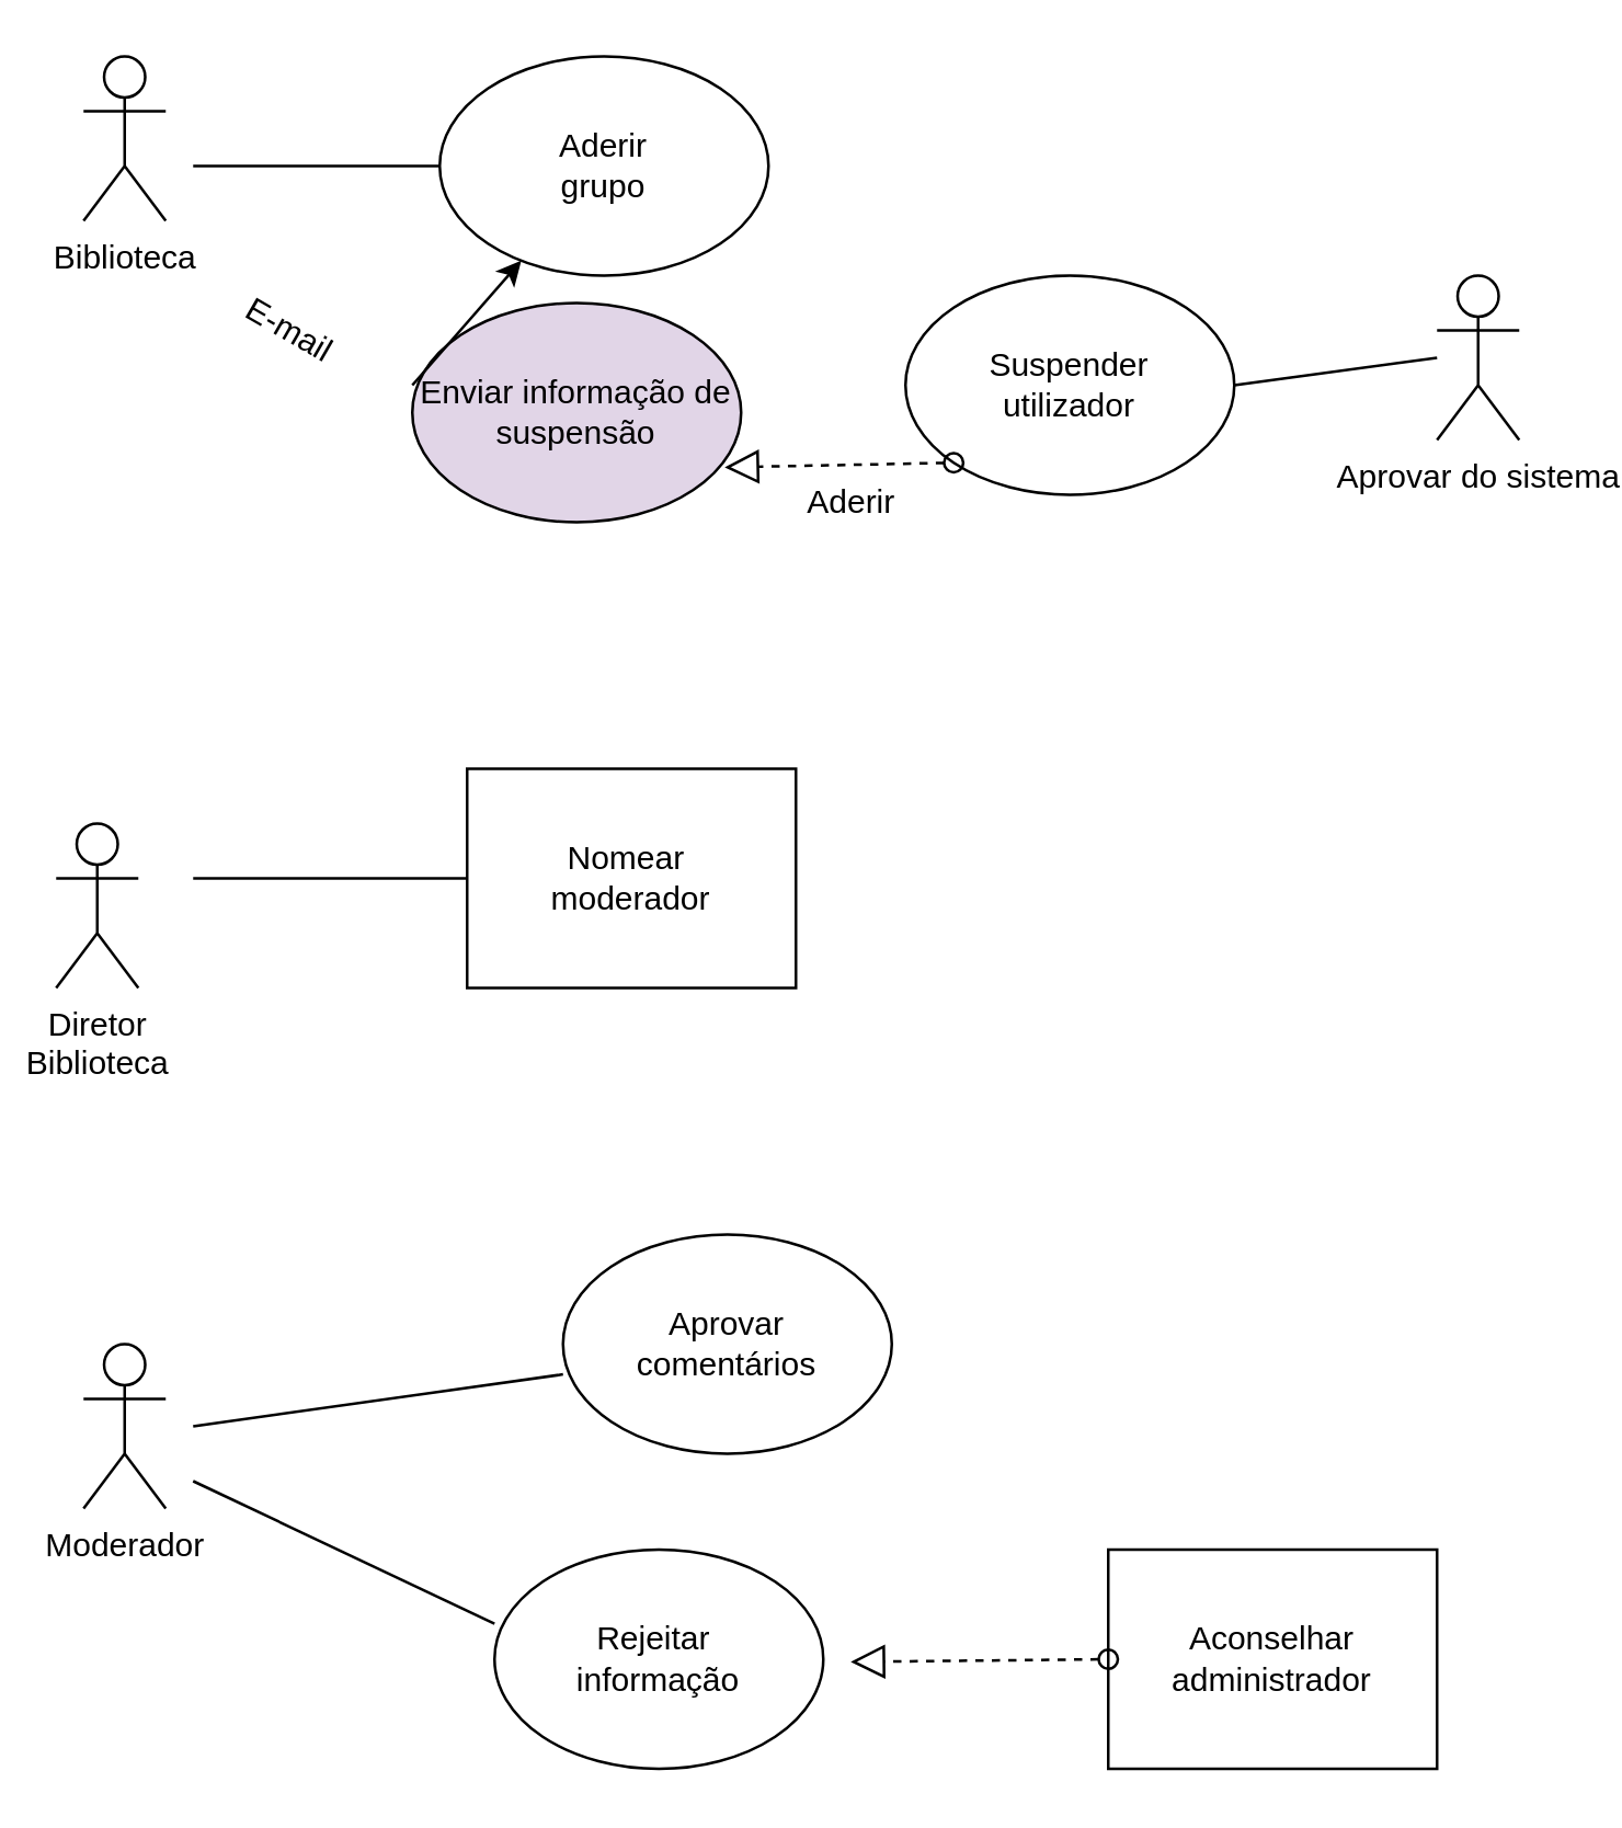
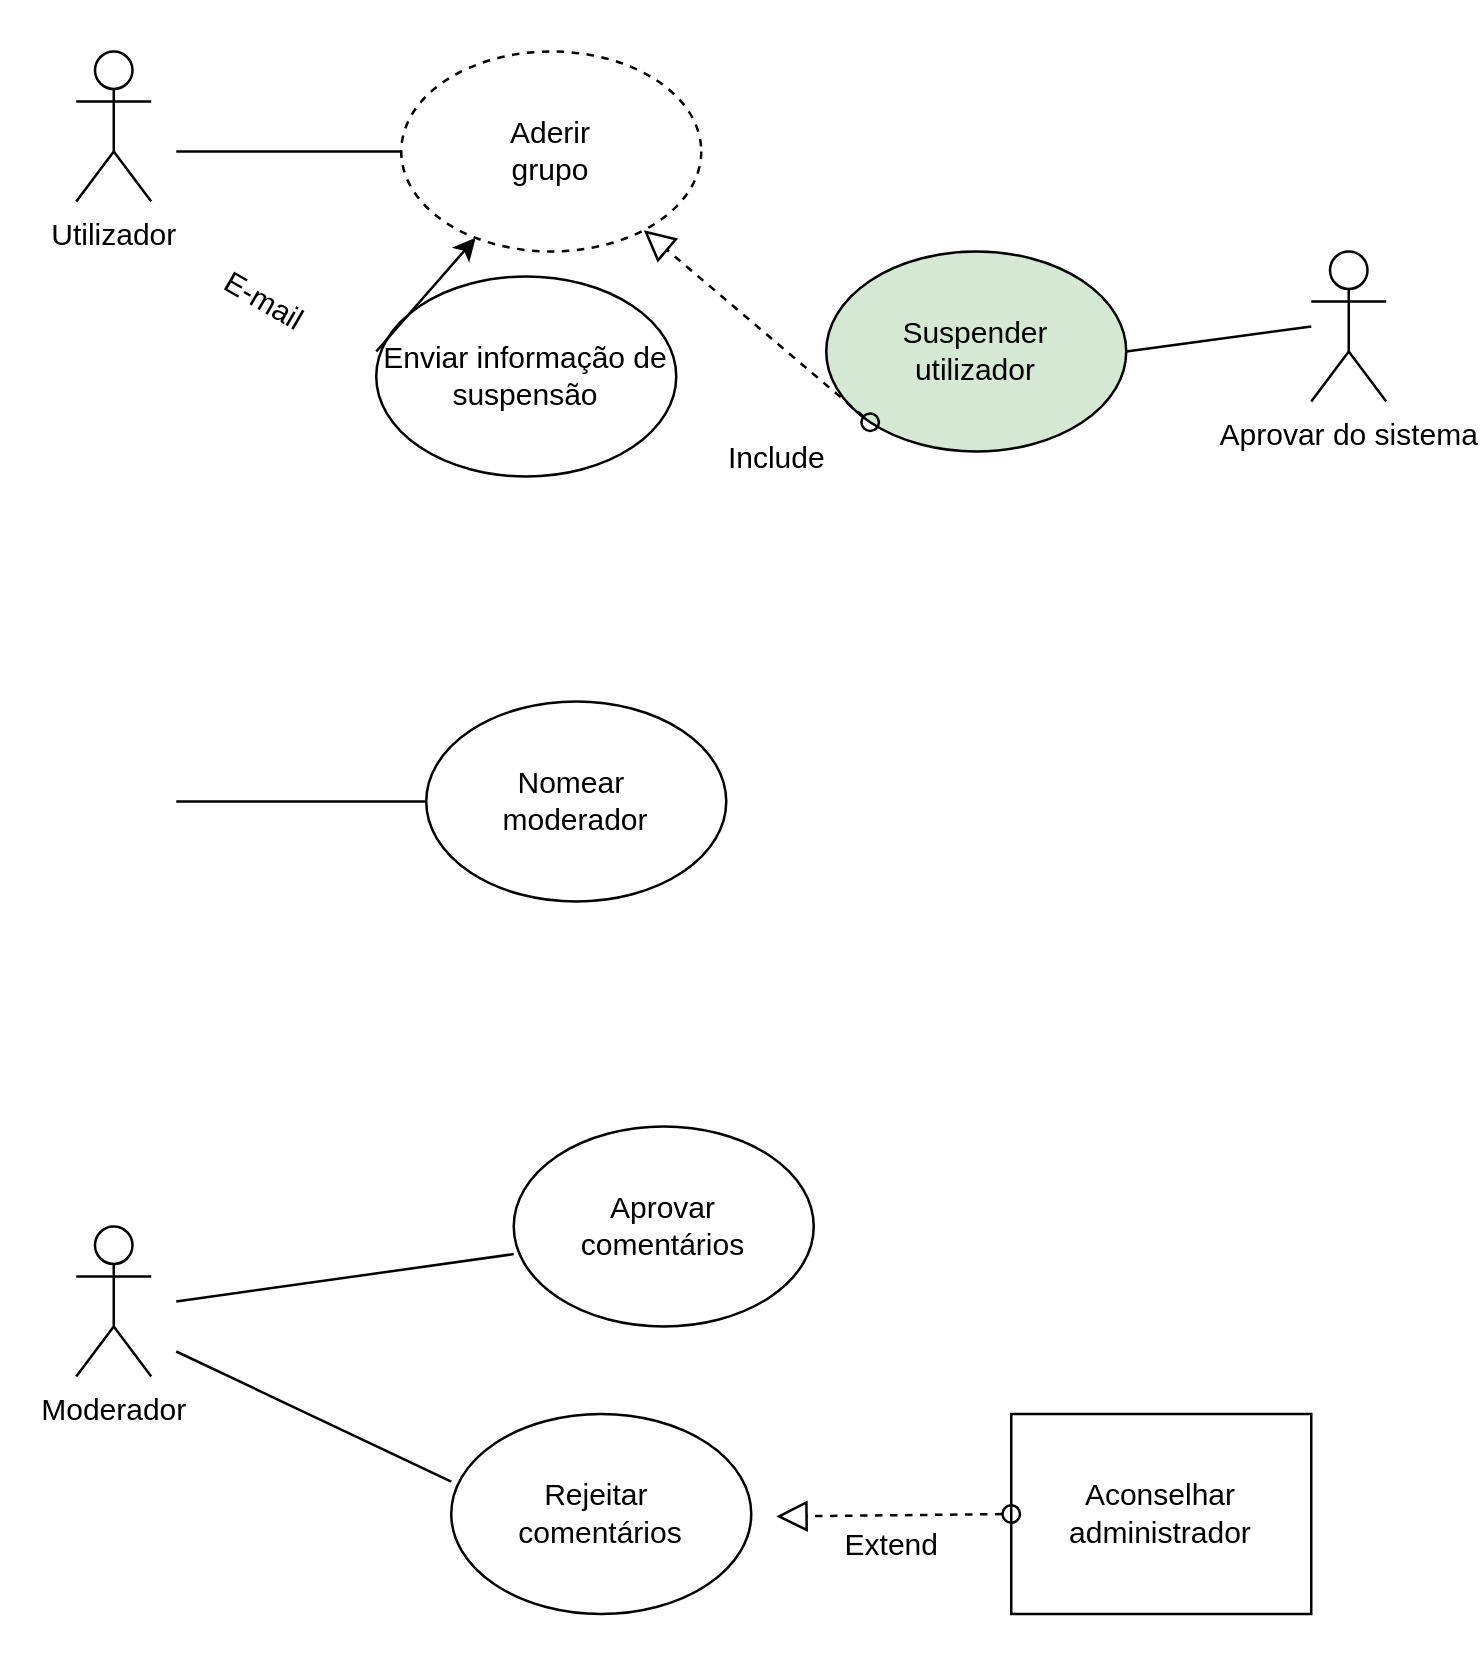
- <mxCell id="6" value="Aderir&lt;br&gt;grupo" style="ellipse;whiteSpace=wrap;html=1;" vertex="1" parent="1"><mxGeometry x="160" y="20" width="120" height="80" as="geometry" /></mxCell>
+ <mxCell id="6" value="Aderir&lt;br&gt;grupo" style="ellipse;whiteSpace=wrap;html=1;dashed=1;" vertex="1" parent="1"><mxGeometry x="160" y="20" width="120" height="80" as="geometry" /></mxCell>
- <mxCell id="5" value="Biblioteca" style="shape=umlActor;verticalLabelPosition=bottom;verticalAlign=top;html=1;outlineConnect=0;" vertex="1" parent="1"><mxGeometry x="30" y="20" width="30" height="60" as="geometry" /></mxCell>
+ <mxCell id="5" value="Utilizador" style="shape=umlActor;verticalLabelPosition=bottom;verticalAlign=top;html=1;outlineConnect=0;" vertex="1" parent="1"><mxGeometry x="30" y="20" width="30" height="60" as="geometry" /></mxCell>
- <mxCell id="17" value="Suspender &lt;br&gt;utilizador" style="ellipse;whiteSpace=wrap;html=1;" vertex="1" parent="1"><mxGeometry x="330" y="100" width="120" height="80" as="geometry" /></mxCell>
+ <mxCell id="17" value="Suspender &lt;br&gt;utilizador" style="ellipse;whiteSpace=wrap;html=1;fillColor=#d5e8d4;" vertex="1" parent="1"><mxGeometry x="330" y="100" width="120" height="80" as="geometry" /></mxCell>
- <mxCell id="14" value="Enviar informação de suspensão" style="ellipse;whiteSpace=wrap;html=1;fillColor=#e1d5e7;" vertex="1" parent="1"><mxGeometry x="150" y="110" width="120" height="80" as="geometry" /></mxCell>
+ <mxCell id="14" value="Enviar informação de suspensão" style="ellipse;whiteSpace=wrap;html=1;" vertex="1" parent="1"><mxGeometry x="150" y="110" width="120" height="80" as="geometry" /></mxCell>
- <mxCell id="18" value="" style="startArrow=oval;startFill=0;startSize=7;endArrow=block;endFill=0;endSize=10;dashed=1;html=1;entryX=0.95;entryY=0.75;entryDx=0;entryDy=0;entryPerimeter=0;exitX=0;exitY=1;exitDx=0;exitDy=0;" edge="1" parent="1" source="17" target="14"><mxGeometry width="100" relative="1" as="geometry"><mxPoint x="350" y="200" as="sourcePoint" /><mxPoint x="450" y="200" as="targetPoint" /></mxGeometry></mxCell>
+ <mxCell id="18" value="" style="startArrow=oval;startFill=0;startSize=7;endArrow=block;endFill=0;endSize=10;dashed=1;html=1;exitX=0;exitY=1;exitDx=0;exitDy=0;" edge="1" parent="1" source="17" target="6"><mxGeometry width="100" relative="1" as="geometry"><mxPoint x="350" y="200" as="sourcePoint" /><mxPoint x="450" y="200" as="targetPoint" /></mxGeometry></mxCell>
- <mxCell id="21" value="Aderir" style="text;html=1;align=center;verticalAlign=middle;resizable=0;points=[];autosize=1;" vertex="1" parent="1"><mxGeometry x="285" y="173" width="50" height="20" as="geometry" /></mxCell>
+ <mxCell id="21" value="Include" style="text;html=1;align=center;verticalAlign=middle;resizable=0;points=[];autosize=1;" vertex="1" parent="1"><mxGeometry x="285" y="173" width="50" height="20" as="geometry" /></mxCell>
- <mxCell id="3" value="Nomear&amp;nbsp;&lt;br&gt;moderador" style="whiteSpace=wrap;html=1;rounded=0;" vertex="1" parent="1"><mxGeometry x="170" y="280" width="120" height="80" as="geometry" /></mxCell>
+ <mxCell id="3" value="Nomear&amp;nbsp;&lt;br&gt;moderador" style="ellipse;whiteSpace=wrap;html=1;" vertex="1" parent="1"><mxGeometry x="170" y="280" width="120" height="80" as="geometry" /></mxCell>
- <mxCell id="2" value="Diretor &lt;br&gt;Biblioteca" style="shape=umlActor;verticalLabelPosition=bottom;verticalAlign=top;html=1;outlineConnect=0;" vertex="1" parent="1"><mxGeometry x="20" y="300" width="30" height="60" as="geometry" /></mxCell>
- <mxCell id="10" value="Rejeitar&amp;nbsp;&lt;br&gt;informação" style="ellipse;whiteSpace=wrap;html=1;" vertex="1" parent="1"><mxGeometry x="180" y="565" width="120" height="80" as="geometry" /></mxCell>
+ <mxCell id="10" value="Rejeitar&amp;nbsp;&lt;br&gt;comentários" style="ellipse;whiteSpace=wrap;html=1;" vertex="1" parent="1"><mxGeometry x="180" y="565" width="120" height="80" as="geometry" /></mxCell>
+ <mxCell id="22" value="Extend" style="text;html=1;align=center;verticalAlign=middle;resizable=0;points=[];autosize=1;" vertex="1" parent="1"><mxGeometry x="331" y="608" width="50" height="20" as="geometry" /></mxCell>
